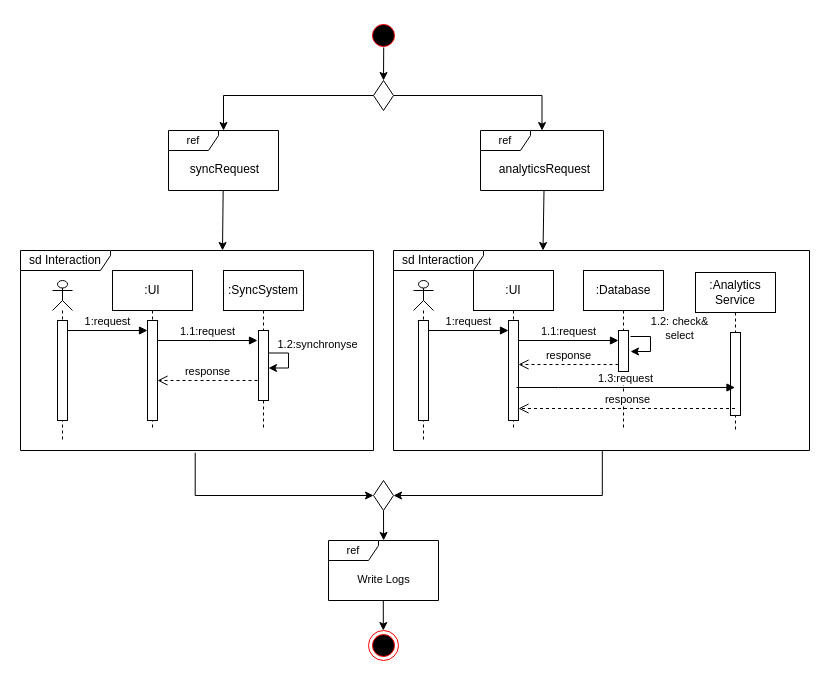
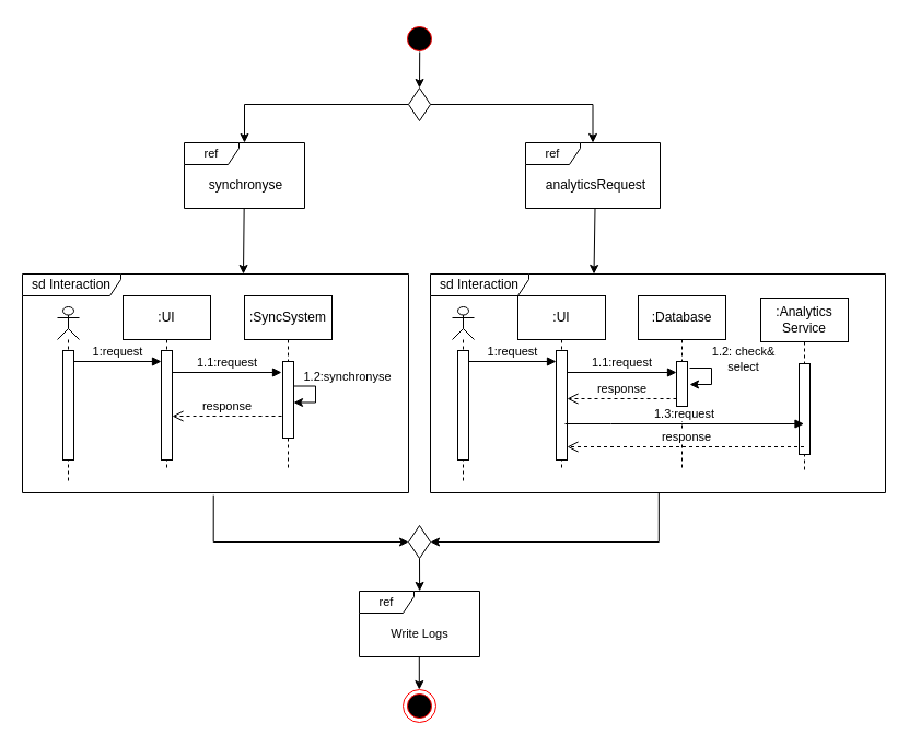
- <mxCell id="9" value="syncRequest" style="text;html=1;align=center;verticalAlign=middle;resizable=0;points=[];autosize=1;strokeColor=none;fillColor=none;" parent="1" vertex="1"><mxGeometry x="180" y="156" width="87" height="26" as="geometry" /></mxCell>
+ <mxCell id="9" value="synchronyse" style="text;html=1;align=center;verticalAlign=middle;resizable=0;points=[];autosize=1;strokeColor=none;fillColor=none;" parent="1" vertex="1"><mxGeometry x="180" y="156" width="87" height="26" as="geometry" /></mxCell>
